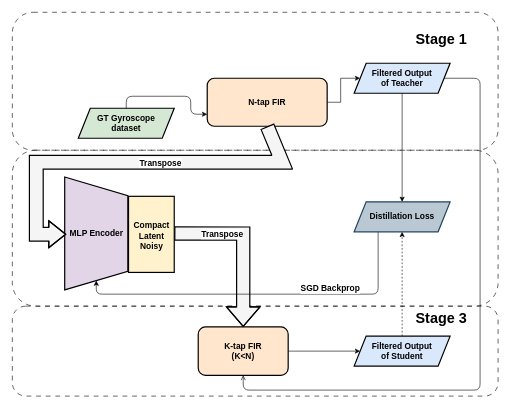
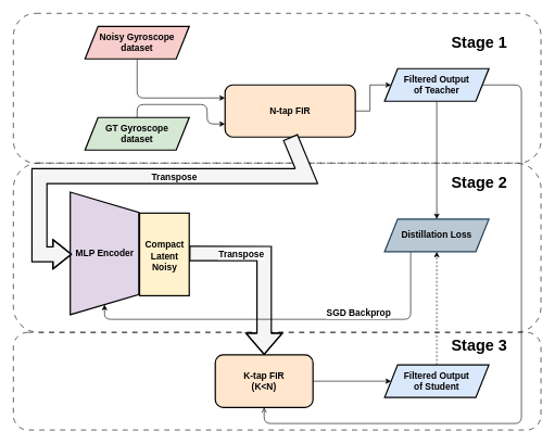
+ <mxCell id="16" value="&lt;font&gt;Noisy Gyroscope&lt;br&gt;dataset&lt;/font&gt;" style="shape=parallelogram;perimeter=parallelogramPerimeter;whiteSpace=wrap;html=1;fixedSize=1;fontStyle=1;fontSize=14;fillColor=#f8cecc;strokeColor=light-dark(#000000, #d7817e);strokeWidth=2;" parent="1" vertex="1"><mxGeometry x="130" y="40" width="160" height="50" as="geometry" /></mxCell>
+ <mxCell id="15" style="edgeStyle=orthogonalEdgeStyle;rounded=1;orthogonalLoop=1;jettySize=auto;html=1;exitX=0.5;exitY=1;exitDx=0;exitDy=0;entryX=0;entryY=0.25;entryDx=0;entryDy=0;fontStyle=1;fontSize=14;curved=0;" parent="1" source="16" target="6" edge="1"><mxGeometry relative="1" as="geometry" /></mxCell>
+ <mxCell id="26" value="&lt;span&gt;&lt;font style=&quot;font-size: 24px;&quot;&gt;Stage 2&lt;/font&gt;&lt;/span&gt;" style="text;html=1;align=center;verticalAlign=middle;resizable=0;points=[];autosize=1;strokeColor=none;fillColor=none;fontStyle=1;fontSize=14;" parent="1" vertex="1"><mxGeometry x="680" y="260" width="110" height="40" as="geometry" /></mxCell>
